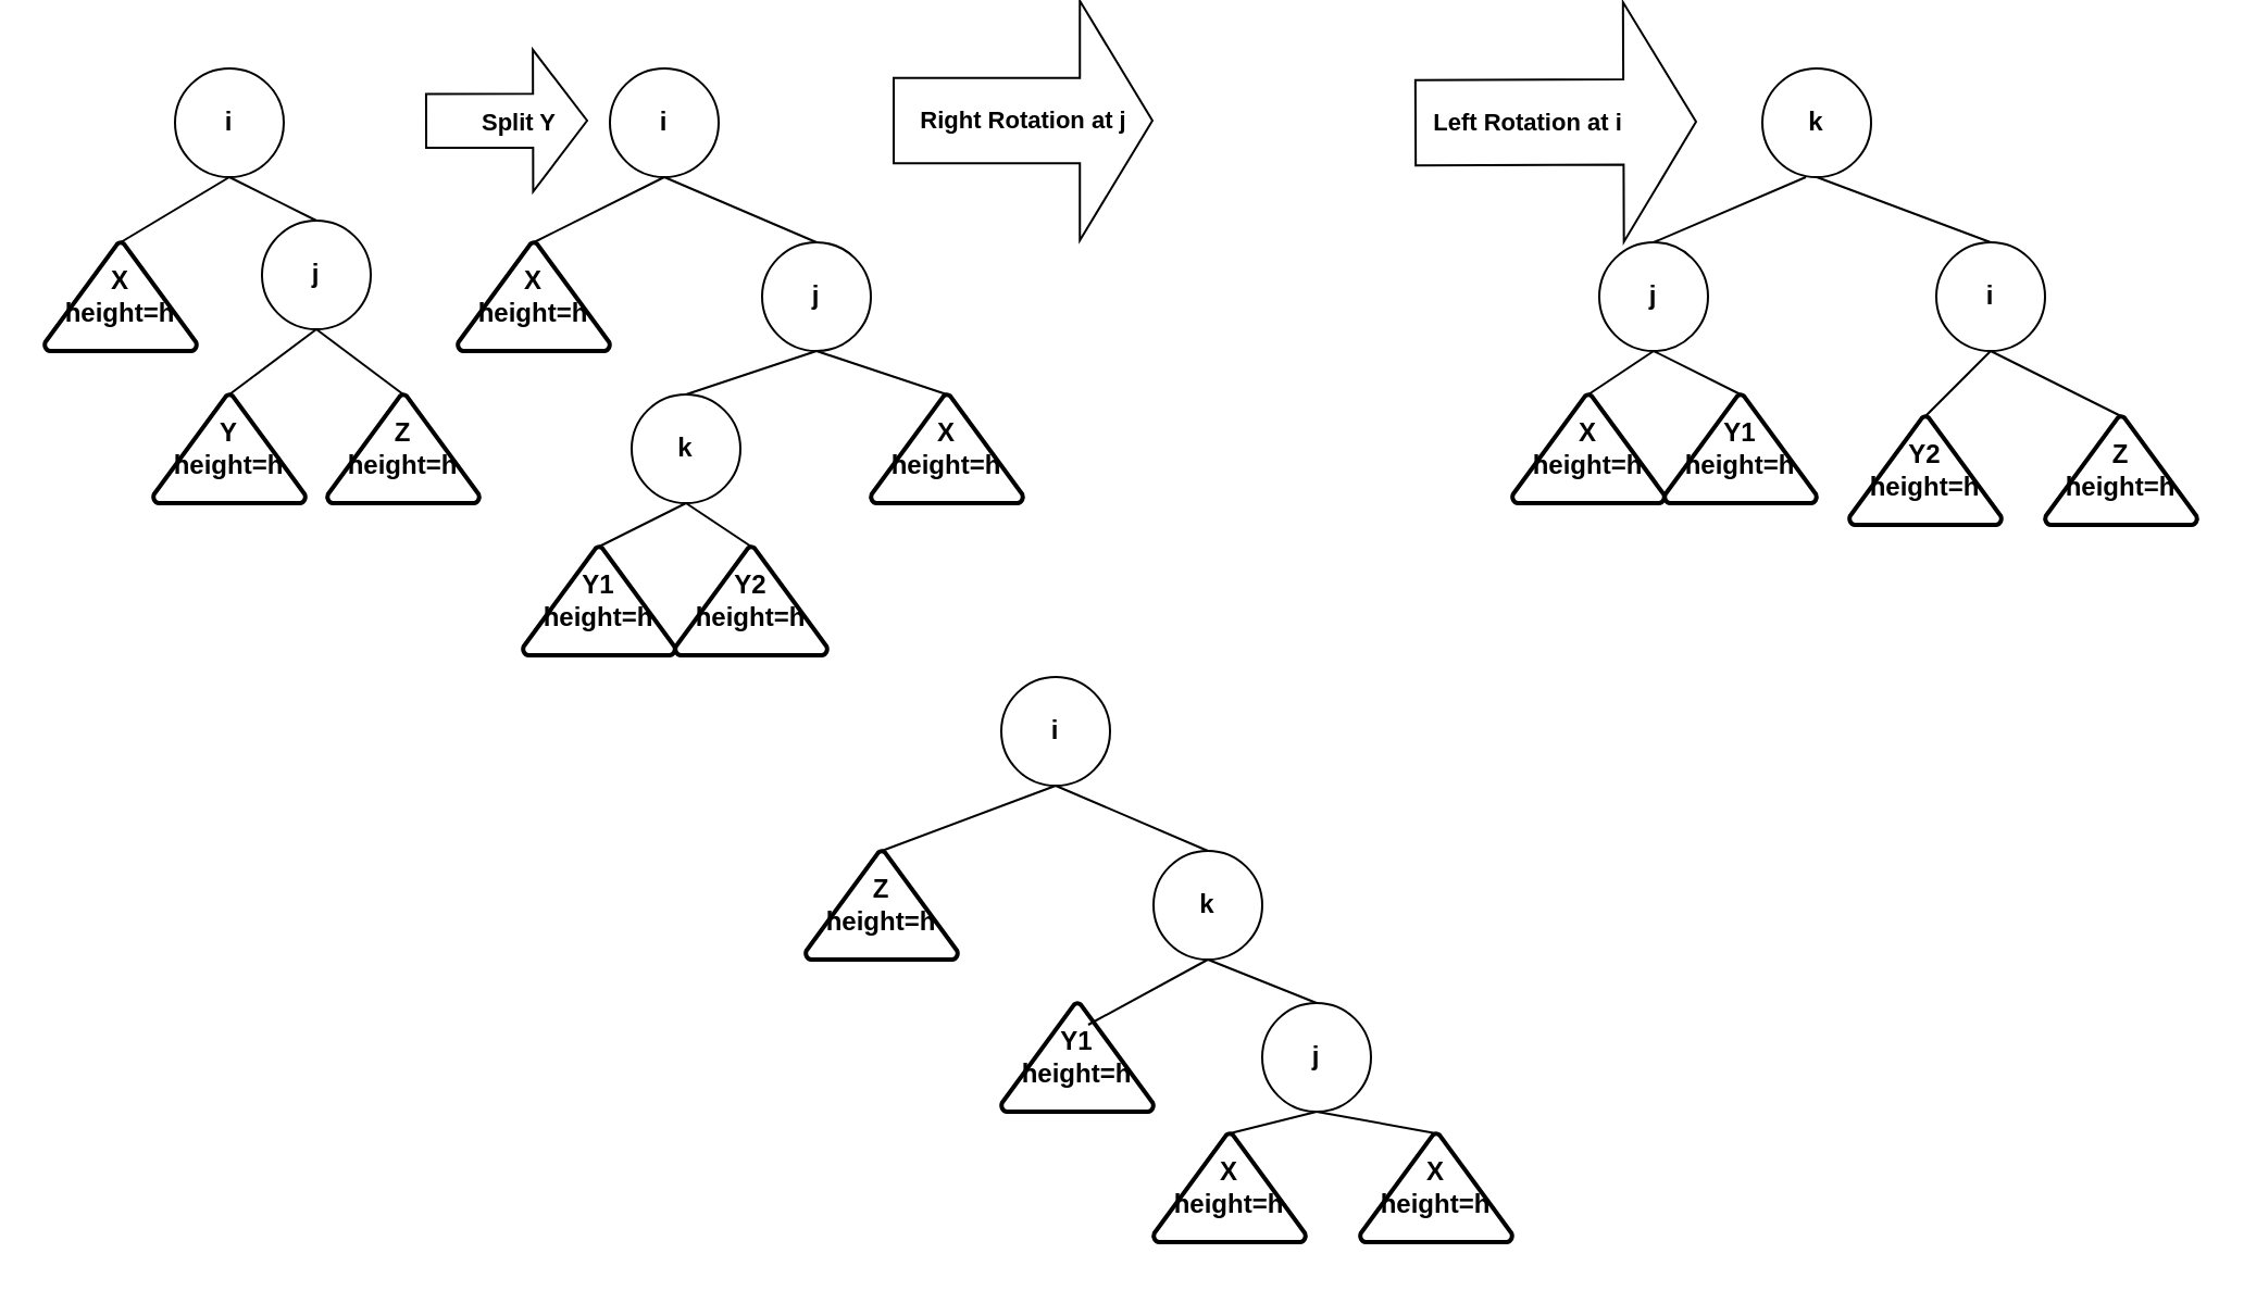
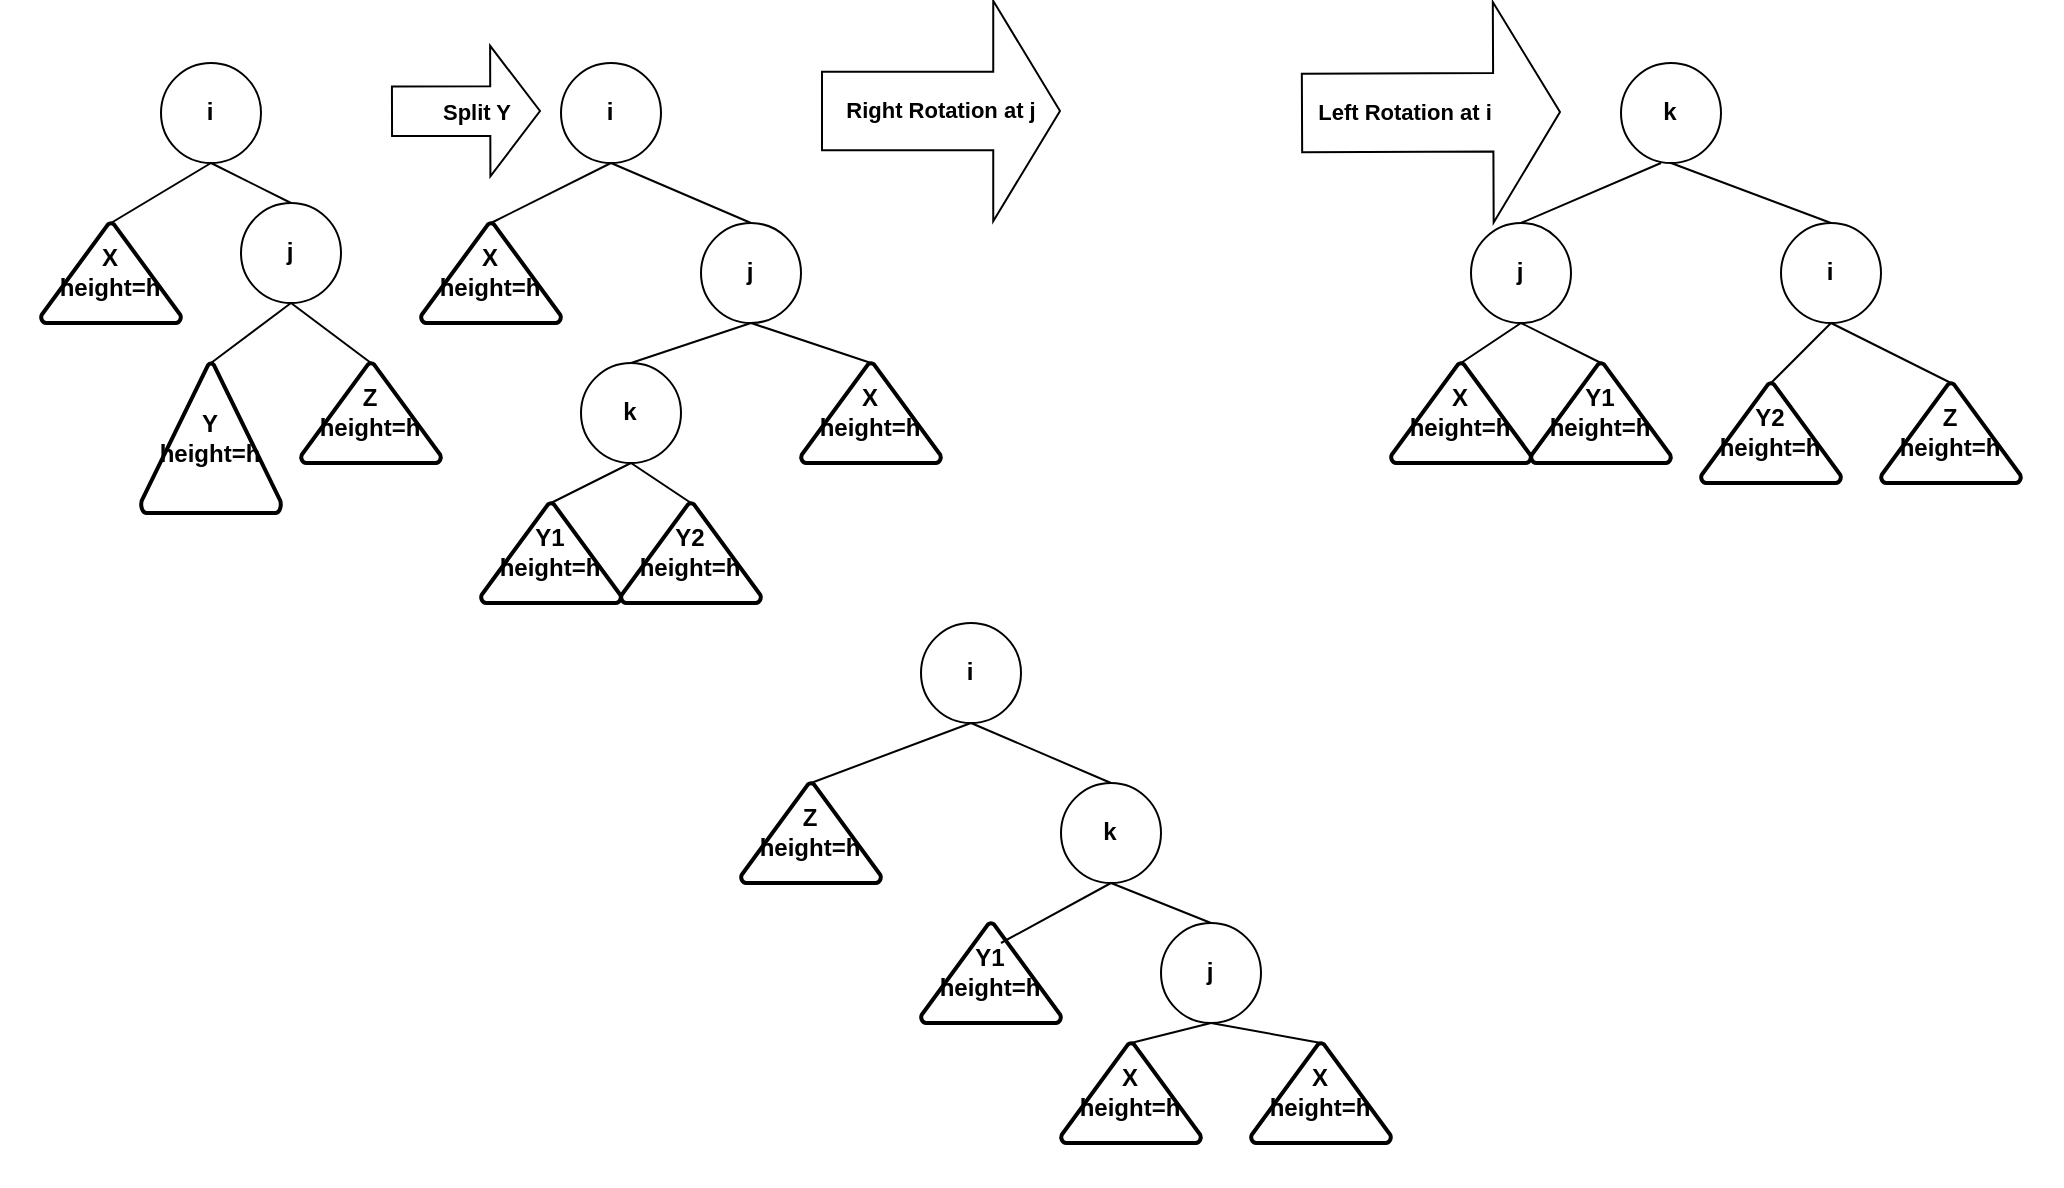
- <mxCell id="4" value="&lt;b&gt;Y&lt;br&gt;height=h&lt;br&gt;&lt;/b&gt;" style="strokeWidth=2;html=1;shape=mxgraph.flowchart.extract_or_measurement;whiteSpace=wrap;" vertex="1" parent="1"><mxGeometry x="70" y="170" width="70" height="50" as="geometry" /></mxCell>
+ <mxCell id="4" value="&lt;b&gt;Y&lt;br&gt;height=h&lt;br&gt;&lt;/b&gt;" style="strokeWidth=2;html=1;shape=mxgraph.flowchart.extract_or_measurement;whiteSpace=wrap;" vertex="1" parent="1"><mxGeometry x="70" y="170" width="70" height="75" as="geometry" /></mxCell>
